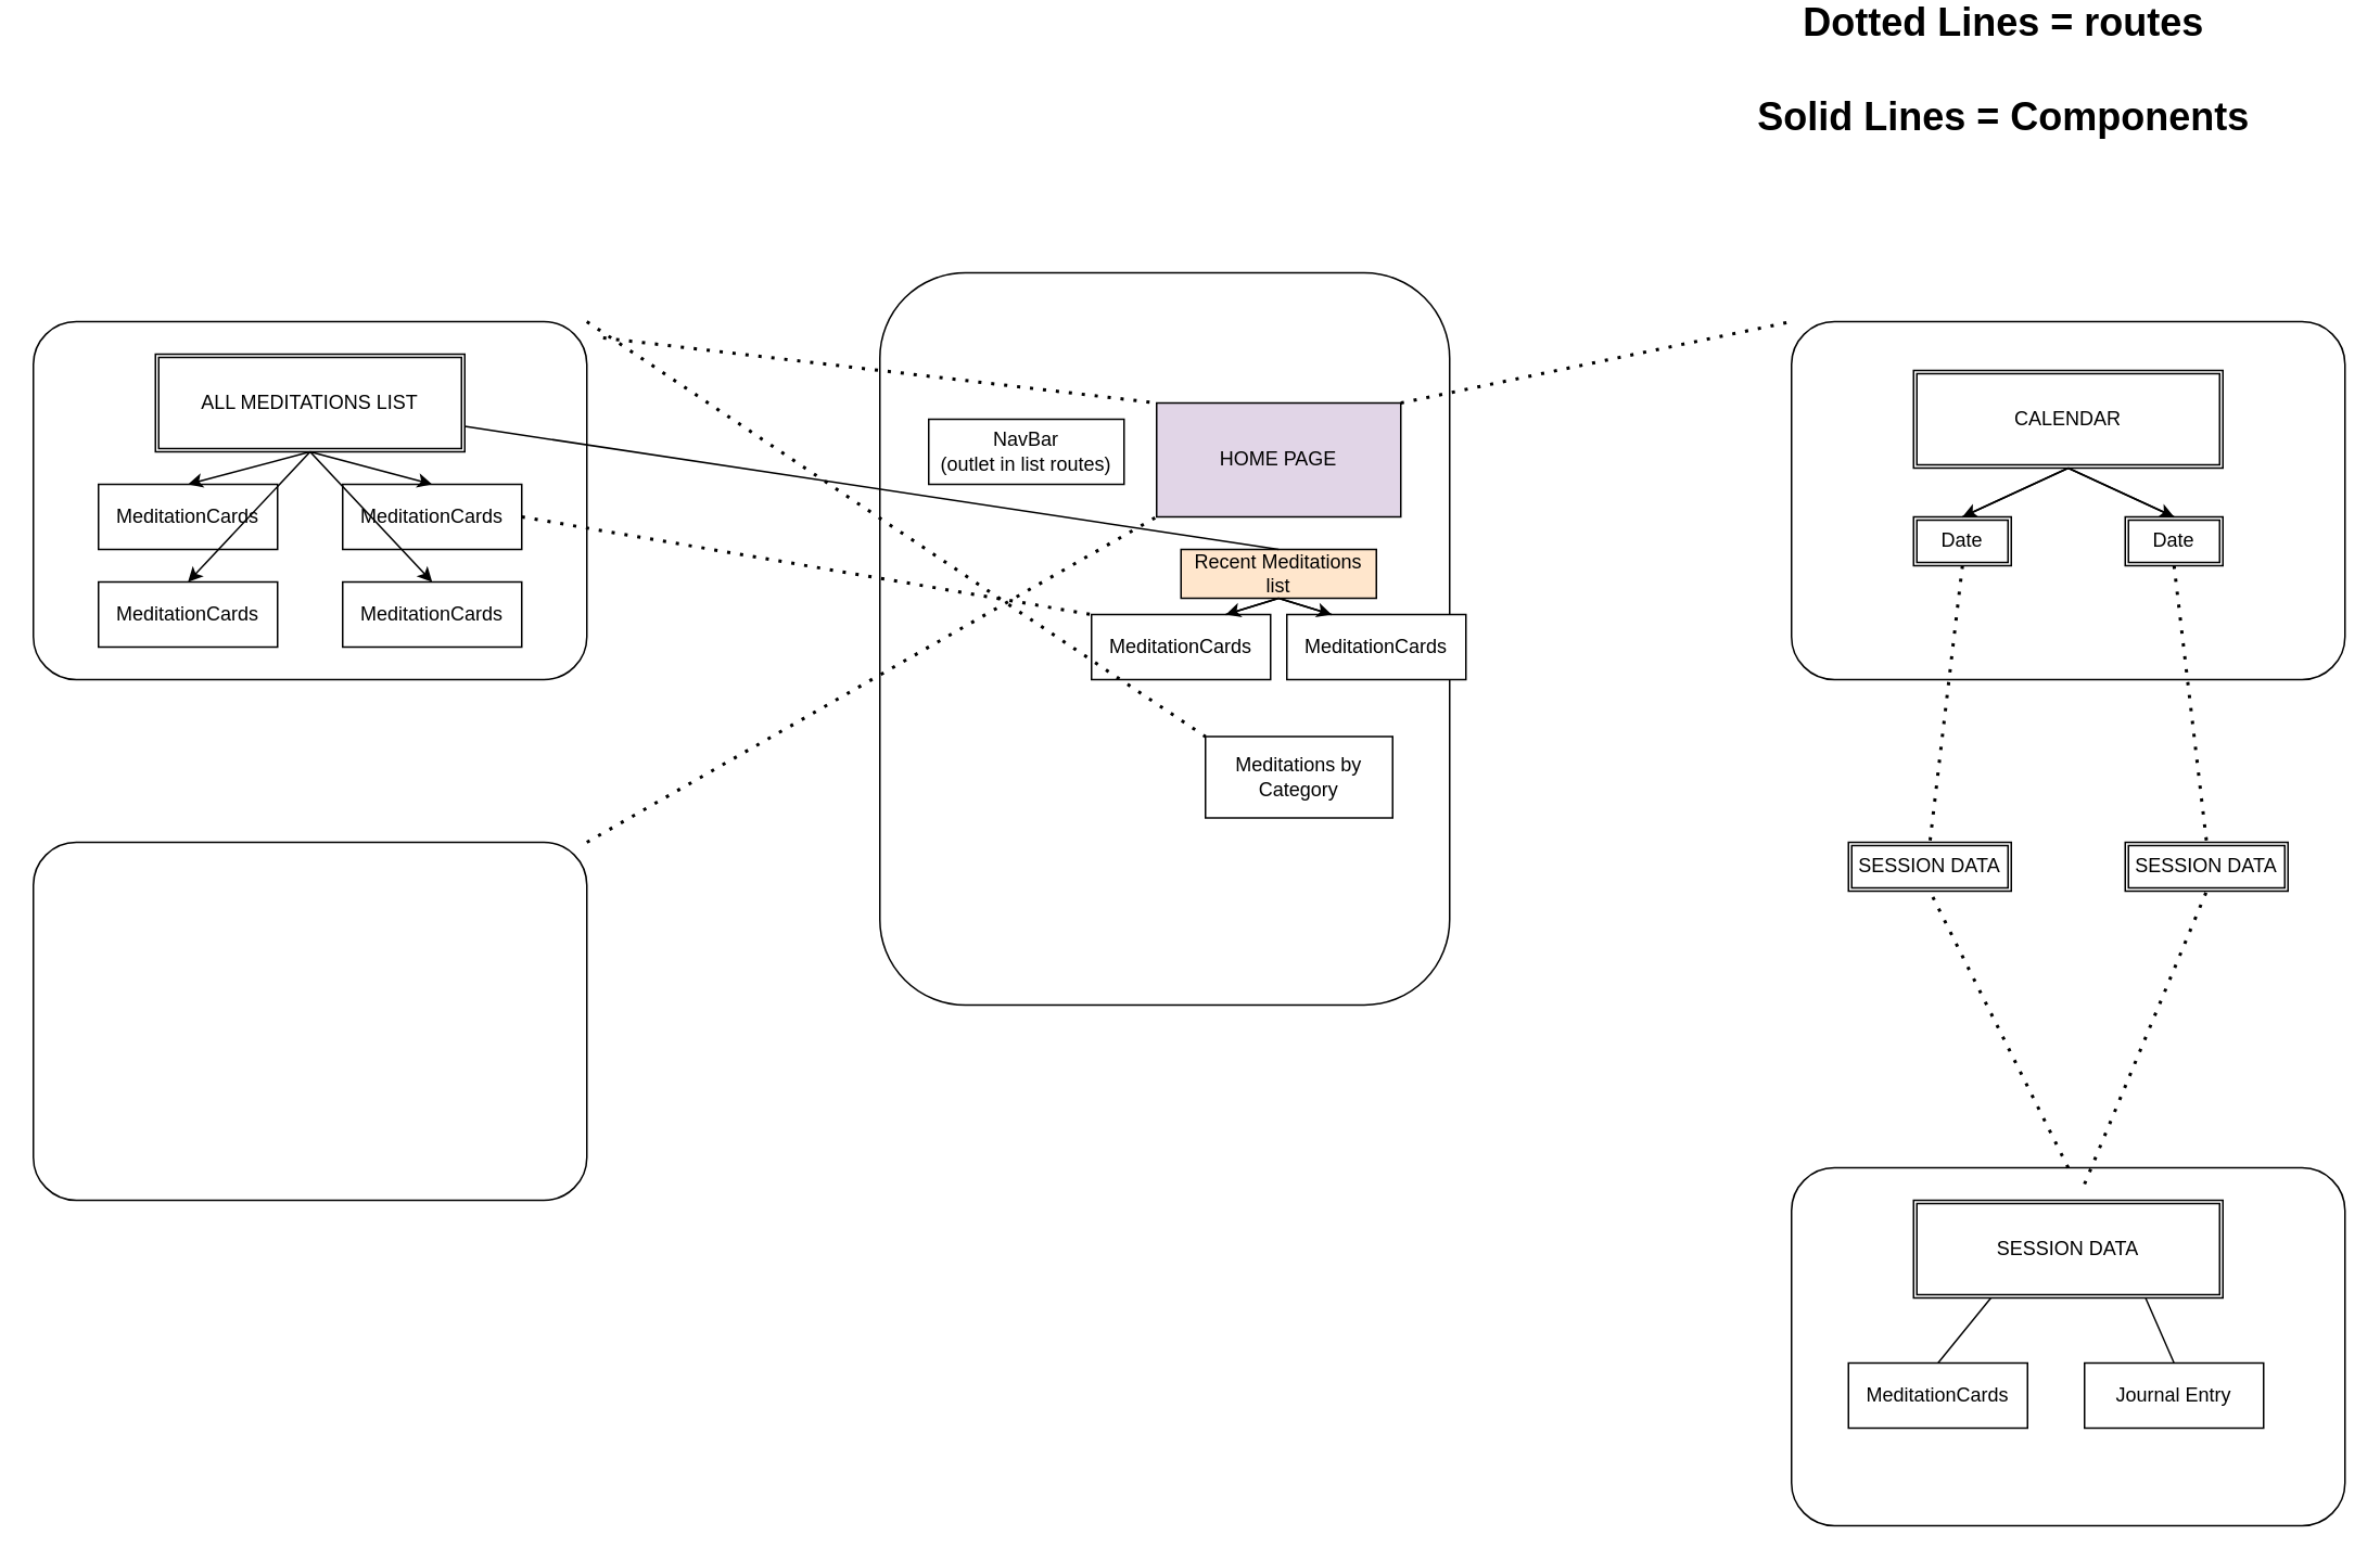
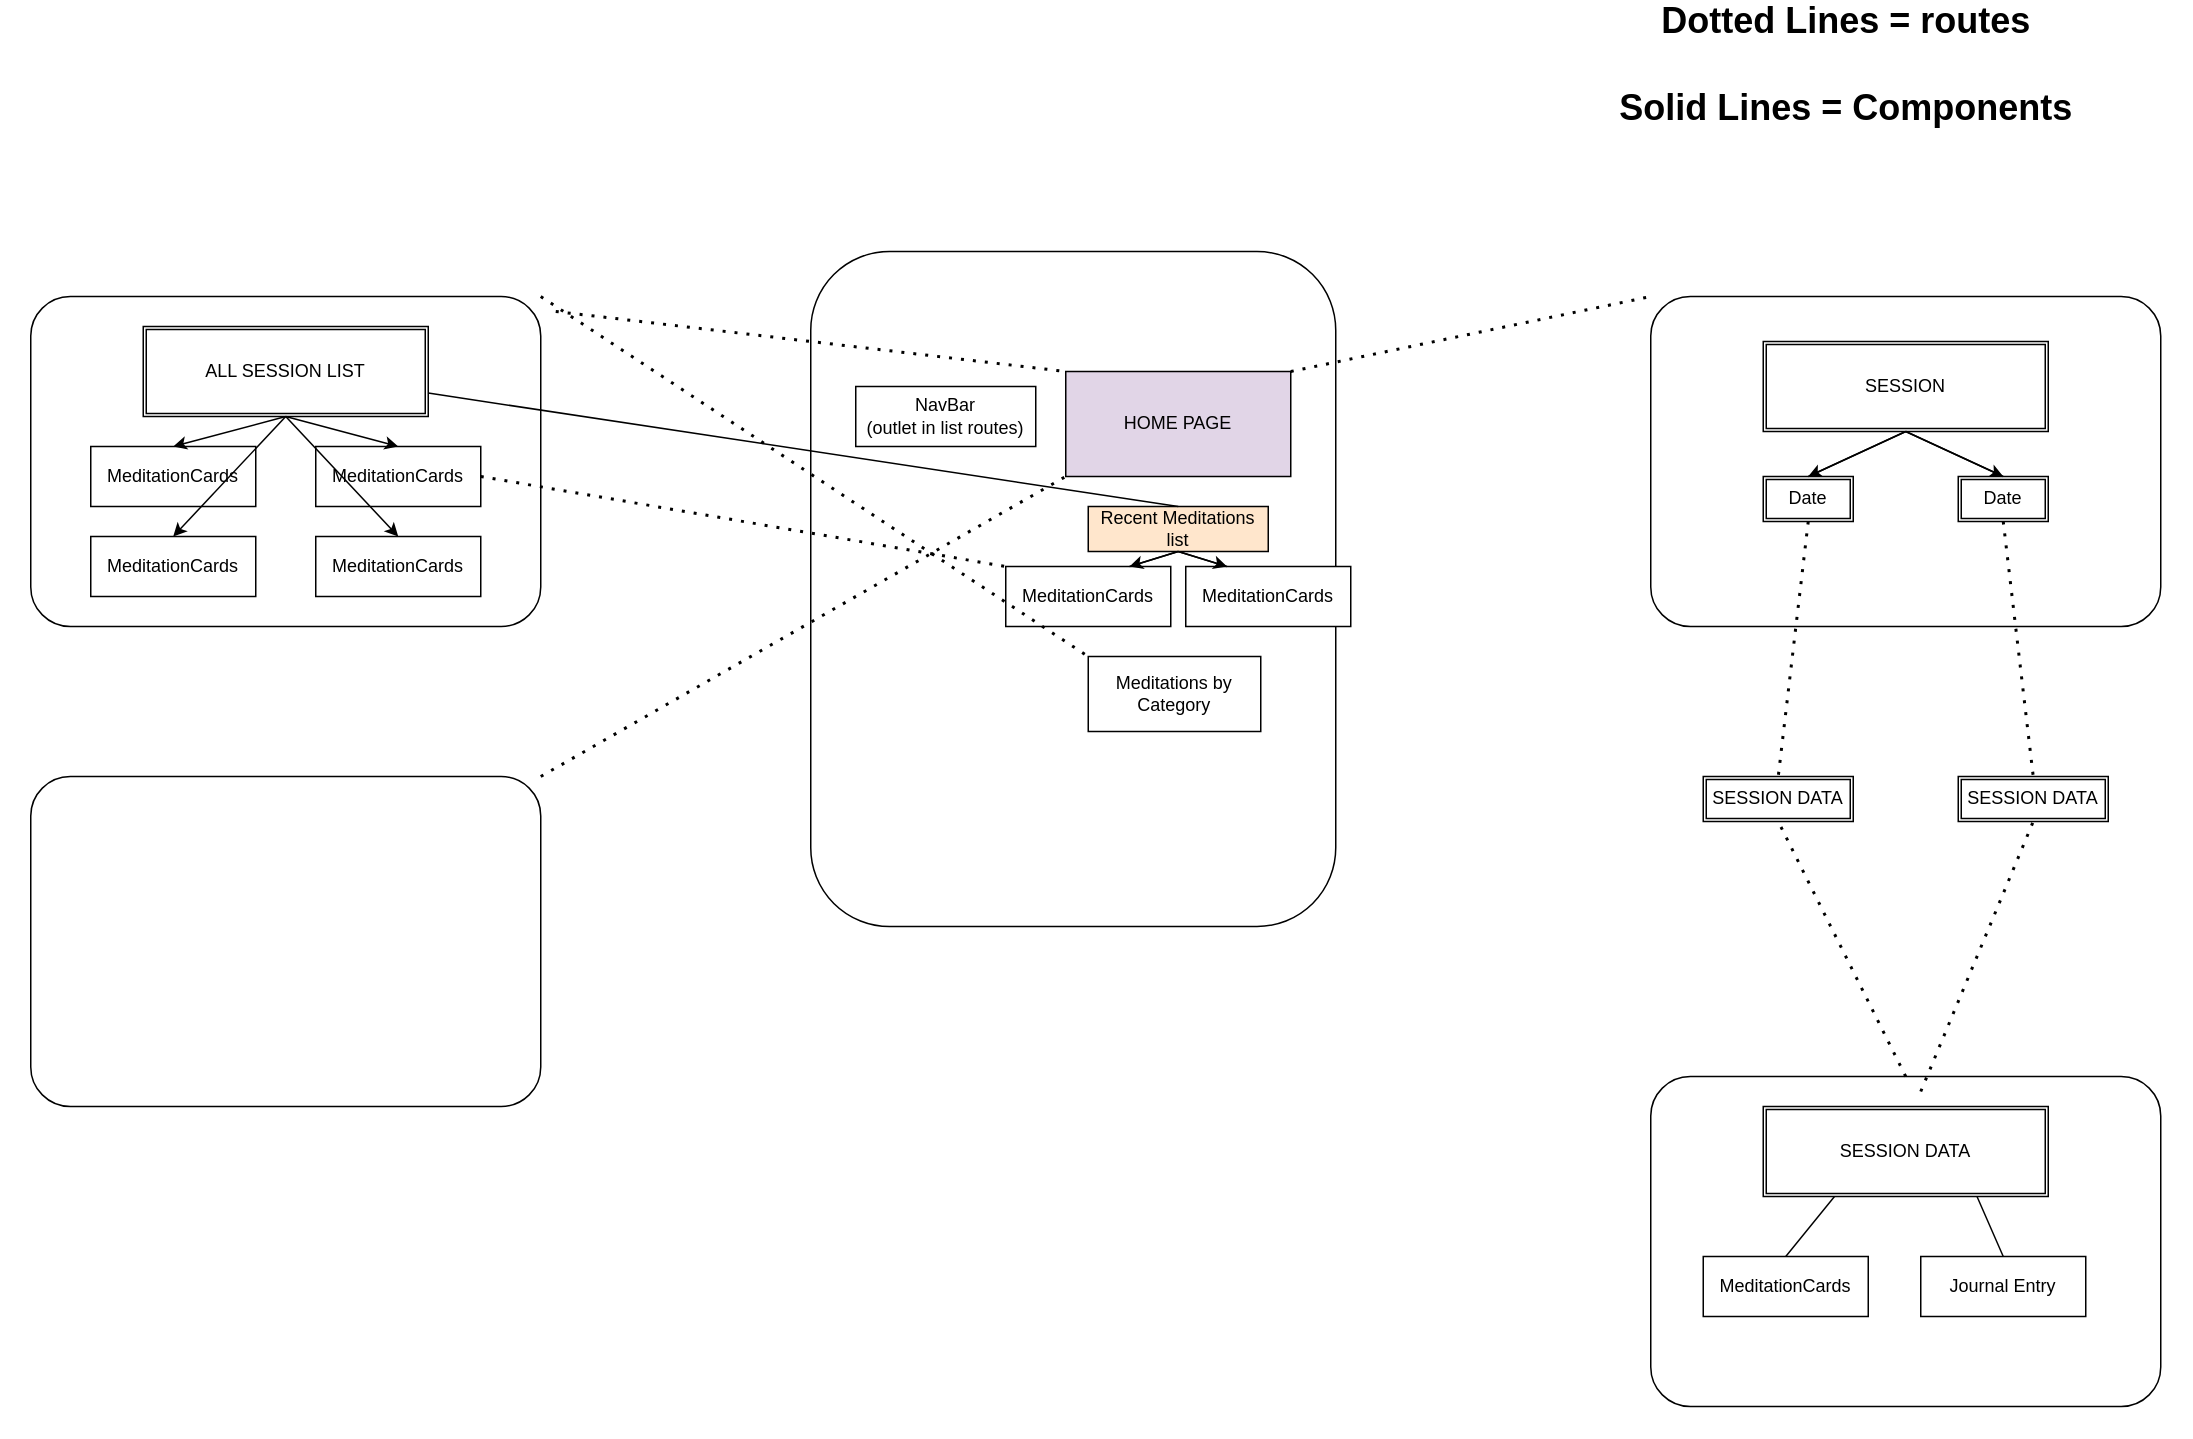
- <mxCell id="14" value="ALL MEDITATIONS LIST" style="shape=ext;double=1;rounded=0;whiteSpace=wrap;html=1;" vertex="1" parent="1"><mxGeometry x="95" y="200" width="190" height="60" as="geometry" /></mxCell>
+ <mxCell id="14" value="ALL SESSION LIST" style="shape=ext;double=1;rounded=0;whiteSpace=wrap;html=1;" vertex="1" parent="1"><mxGeometry x="95" y="200" width="190" height="60" as="geometry" /></mxCell>
- <mxCell id="15" value="CALENDAR" style="shape=ext;double=1;rounded=0;whiteSpace=wrap;html=1;" vertex="1" parent="1"><mxGeometry x="1175" y="210" width="190" height="60" as="geometry" /></mxCell>
+ <mxCell id="15" value="SESSION" style="shape=ext;double=1;rounded=0;whiteSpace=wrap;html=1;" vertex="1" parent="1"><mxGeometry x="1175" y="210" width="190" height="60" as="geometry" /></mxCell>
- <mxCell id="8" value="Meditations by Category" style="rounded=0;whiteSpace=wrap;html=1;" vertex="1" parent="1"><mxGeometry x="740" y="435" width="115" height="50" as="geometry" /></mxCell>
+ <mxCell id="8" value="Meditations by Category" style="rounded=0;whiteSpace=wrap;html=1;" vertex="1" parent="1"><mxGeometry x="725" y="420" width="115" height="50" as="geometry" /></mxCell>
